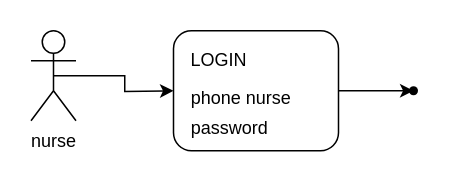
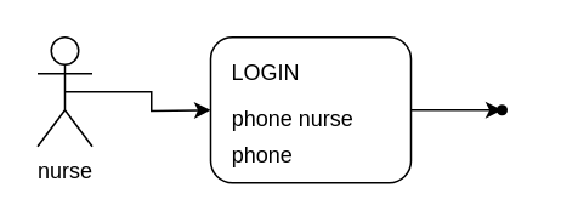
- <mxCell id="8" value="password" style="text;html=1;align=left;verticalAlign=middle;resizable=0;points=[];autosize=1;strokeColor=none;fillColor=none;" vertex="1" parent="1"><mxGeometry x="125" y="70" width="70" height="30" as="geometry" /></mxCell>
+ <mxCell id="8" value="phone" style="text;html=1;align=left;verticalAlign=middle;resizable=0;points=[];autosize=1;strokeColor=none;fillColor=none;" vertex="1" parent="1"><mxGeometry x="125" y="70" width="70" height="30" as="geometry" /></mxCell>
